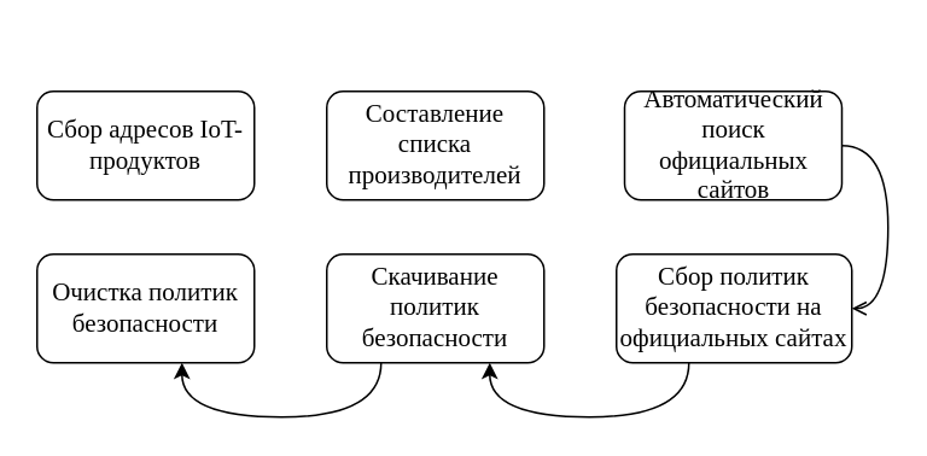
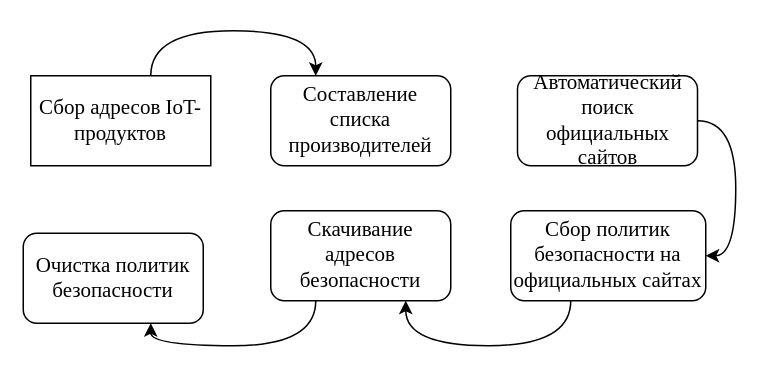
+ <mxCell id="9" value="" style="endArrow=classic;html=1;edgeStyle=orthogonalEdgeStyle;curved=1;fontFamily=Times New Roman;fontSize=14;" edge="1" parent="1" source="2" target="3"><mxGeometry width="50" height="50" relative="1" as="geometry"><mxPoint x="80" y="40" as="sourcePoint" /><mxPoint x="130" y="-10" as="targetPoint" /><Array as="points"><mxPoint x="100" y="20" /><mxPoint x="210" y="20" /></Array></mxGeometry></mxCell>
- <mxCell id="2" value="Сбор адресов IoT-продуктов" style="rounded=1;whiteSpace=wrap;html=1;fontFamily=Times New Roman;fontSize=14;" vertex="1" parent="1"><mxGeometry x="20" y="50" width="120" height="60" as="geometry" /></mxCell>
+ <mxCell id="2" value="Сбор адресов IoT-продуктов" style="whiteSpace=wrap;html=1;fontFamily=Times New Roman;fontSize=14;rounded=0;" vertex="1" parent="1"><mxGeometry x="20" y="50" width="120" height="60" as="geometry" /></mxCell>
- <mxCell id="8" value="" style="endArrow=open;html=1;edgeStyle=orthogonalEdgeStyle;curved=1;fontFamily=Times New Roman;fontSize=14;" edge="1" parent="1" source="4" target="6"><mxGeometry width="50" height="50" relative="1" as="geometry"><mxPoint x="60" y="20" as="sourcePoint" /><mxPoint x="110" y="-30" as="targetPoint" /><Array as="points"><mxPoint x="490" y="80" /><mxPoint x="490" y="170" /></Array></mxGeometry></mxCell>
+ <mxCell id="8" value="" style="endArrow=classic;html=1;edgeStyle=orthogonalEdgeStyle;curved=1;fontFamily=Times New Roman;fontSize=14;" edge="1" parent="1" source="4" target="6"><mxGeometry width="50" height="50" relative="1" as="geometry"><mxPoint x="60" y="20" as="sourcePoint" /><mxPoint x="110" y="-30" as="targetPoint" /><Array as="points"><mxPoint x="490" y="80" /><mxPoint x="490" y="170" /></Array></mxGeometry></mxCell>
- <mxCell id="10" value="Очистка политик безопасности" style="rounded=1;whiteSpace=wrap;html=1;fontFamily=Times New Roman;fontSize=14;" vertex="1" parent="1"><mxGeometry x="20" y="140" width="120" height="60" as="geometry" /></mxCell>
+ <mxCell id="10" value="Очистка политик безопасности" style="rounded=1;whiteSpace=wrap;html=1;fontFamily=Times New Roman;fontSize=14;" vertex="1" parent="1"><mxGeometry x="15" y="155" width="120" height="60" as="geometry" /></mxCell>
- <mxCell id="5" value="Скачивание политик безопасности" style="rounded=1;whiteSpace=wrap;html=1;fontFamily=Times New Roman;fontSize=14;" vertex="1" parent="1"><mxGeometry x="180" y="140" width="120" height="60" as="geometry" /></mxCell>
+ <mxCell id="5" value="Скачивание адресов безопасности" style="rounded=1;whiteSpace=wrap;html=1;fontFamily=Times New Roman;fontSize=14;" vertex="1" parent="1"><mxGeometry x="180" y="140" width="120" height="60" as="geometry" /></mxCell>
